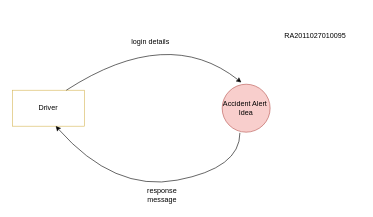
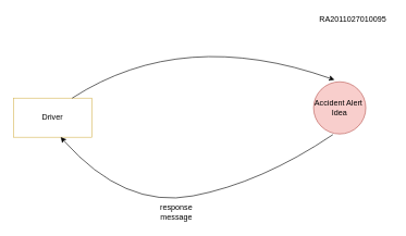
- <mxCell id="8" value="RA2011027010095" style="text;html=1;align=center;verticalAlign=middle;resizable=0;points=[];autosize=1;strokeColor=none;fillColor=none;" vertex="1" parent="1"><mxGeometry x="465" y="50" width="120" height="20" as="geometry" /></mxCell>
+ <mxCell id="8" value="RA2011027010095" style="text;html=1;align=center;verticalAlign=middle;resizable=0;points=[];autosize=1;strokeColor=none;fillColor=none;" vertex="1" parent="1"><mxGeometry x="480" y="20" width="120" height="20" as="geometry" /></mxCell>
- <mxCell id="5" value="login details" style="text;html=1;align=center;verticalAlign=middle;resizable=0;points=[];autosize=1;strokeColor=none;fillColor=none;" vertex="1" parent="1"><mxGeometry x="210" y="60" width="80" height="20" as="geometry" /></mxCell>
- <mxCell id="3" value="Accident Alert&amp;nbsp;&lt;br&gt;Idea" style="ellipse;whiteSpace=wrap;html=1;aspect=fixed;fillColor=#f8cecc;strokeColor=#b85450;" vertex="1" parent="1"><mxGeometry x="370" y="140" width="80" height="80" as="geometry" /></mxCell>
+ <mxCell id="3" value="Accident Alert&amp;nbsp;&lt;br&gt;Idea" style="ellipse;whiteSpace=wrap;html=1;aspect=fixed;fillColor=#f8cecc;strokeColor=#b85450;" vertex="1" parent="1"><mxGeometry x="480" y="125" width="80" height="80" as="geometry" /></mxCell>
